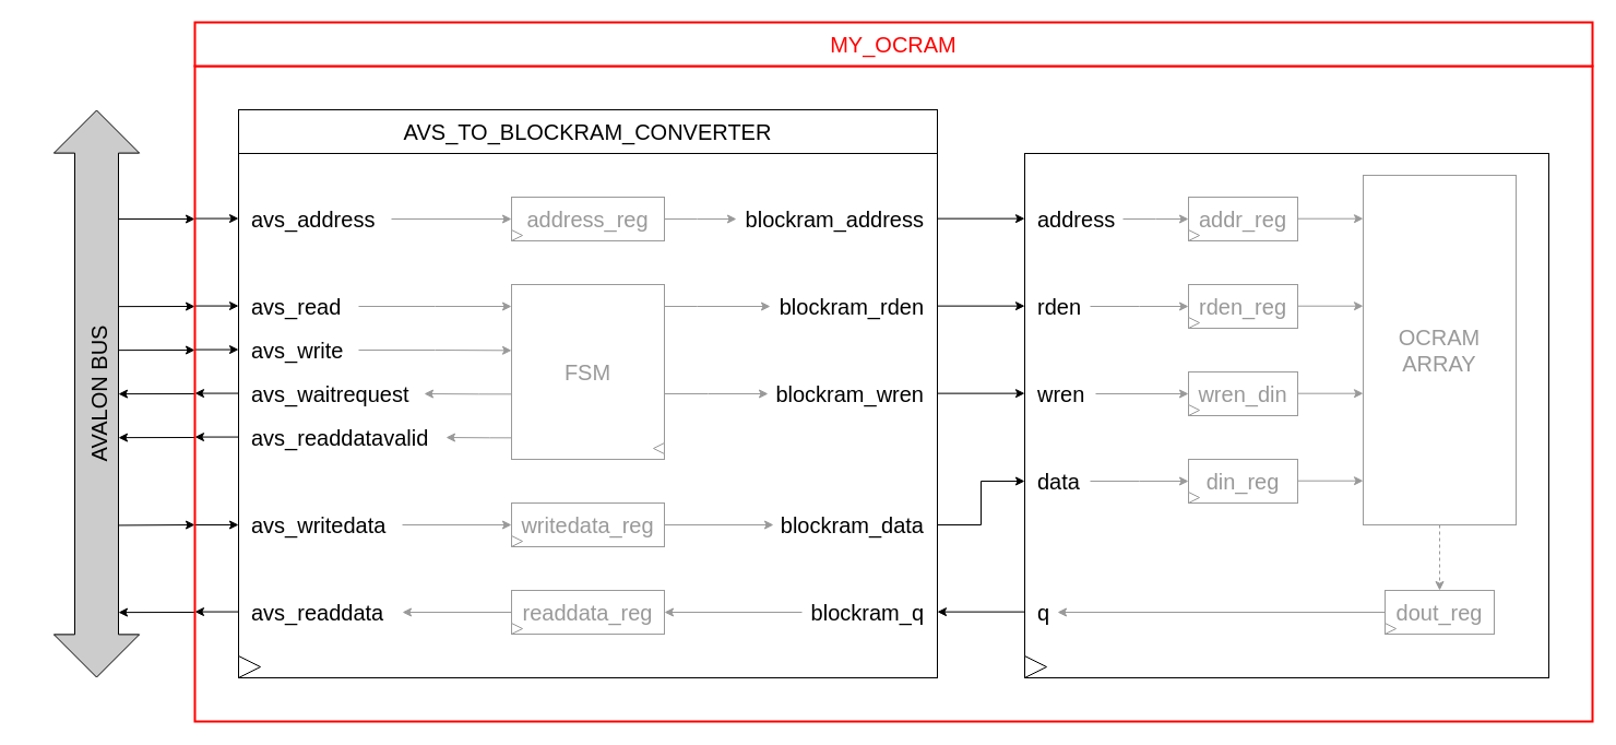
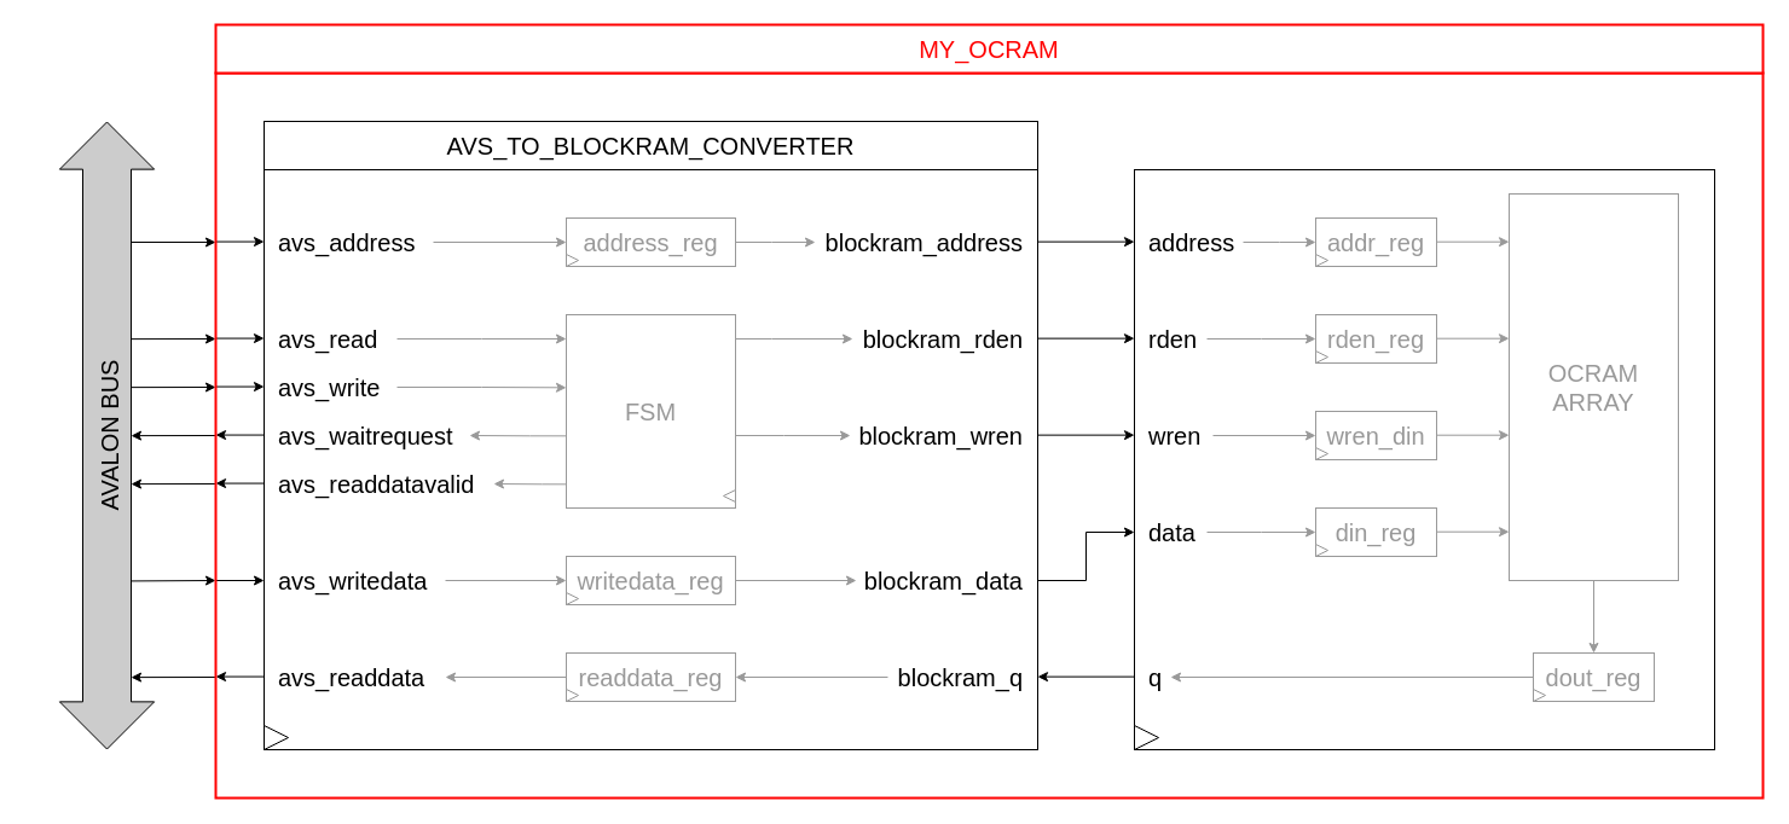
- <mxCell id="2" style="edgeStyle=orthogonalEdgeStyle;rounded=0;orthogonalLoop=1;jettySize=auto;html=1;exitX=0.5;exitY=1;exitDx=0;exitDy=0;entryX=0.5;entryY=0;entryDx=0;entryDy=0;strokeColor=#999999;dashed=1;" parent="1" source="3" target="4" edge="1"><mxGeometry relative="1" as="geometry" /></mxCell>
+ <mxCell id="2" style="edgeStyle=orthogonalEdgeStyle;rounded=0;orthogonalLoop=1;jettySize=auto;html=1;exitX=0.5;exitY=1;exitDx=0;exitDy=0;entryX=0.5;entryY=0;entryDx=0;entryDy=0;strokeColor=#999999;" parent="1" source="3" target="4" edge="1"><mxGeometry relative="1" as="geometry" /></mxCell>
